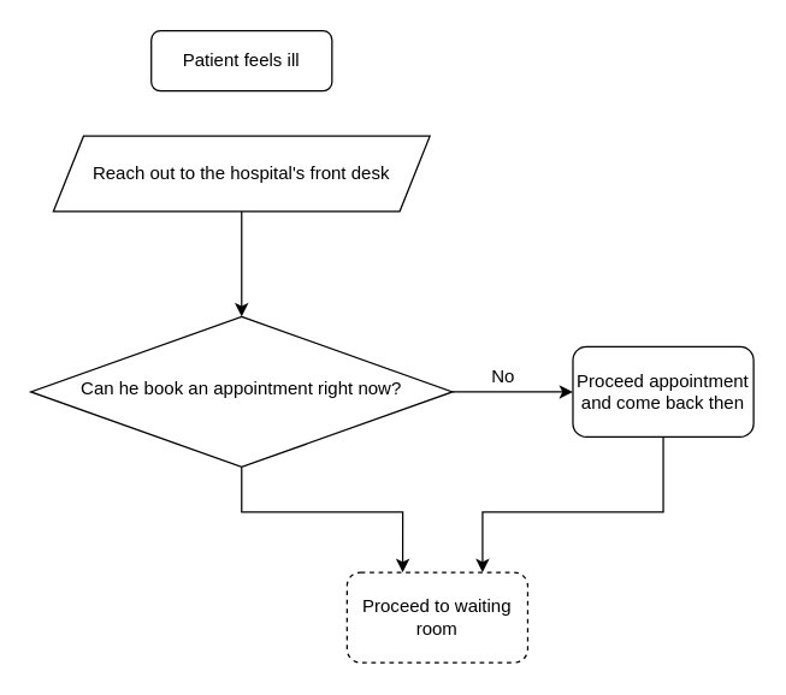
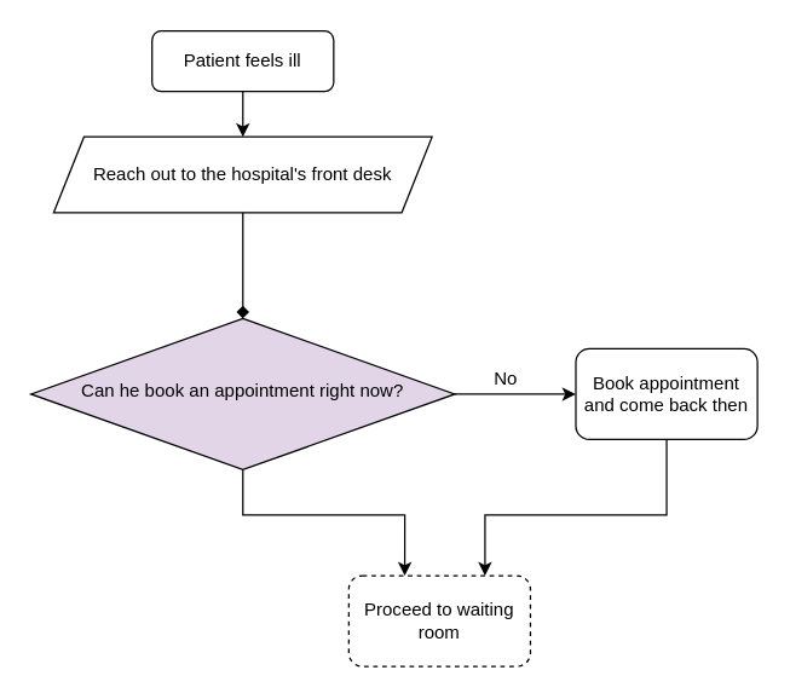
+ <mxCell id="2" style="edgeStyle=orthogonalEdgeStyle;rounded=0;orthogonalLoop=1;jettySize=auto;html=1;exitX=0.5;exitY=1;exitDx=0;exitDy=0;entryX=0.5;entryY=0;entryDx=0;entryDy=0;" edge="1" parent="1" source="3" target="8"><mxGeometry relative="1" as="geometry" /></mxCell>
- <mxCell id="7" style="edgeStyle=orthogonalEdgeStyle;rounded=0;orthogonalLoop=1;jettySize=auto;html=1;exitX=0.5;exitY=1;exitDx=0;exitDy=0;" edge="1" parent="1" source="8" target="6"><mxGeometry relative="1" as="geometry" /></mxCell>
+ <mxCell id="7" style="edgeStyle=orthogonalEdgeStyle;rounded=0;orthogonalLoop=1;jettySize=auto;html=1;exitX=0.5;exitY=1;exitDx=0;exitDy=0;endArrow=diamond;" edge="1" parent="1" source="8" target="6"><mxGeometry relative="1" as="geometry" /></mxCell>
- <mxCell id="6" value="Can he book an appointment right now?" style="rhombus;html=1;shadow=0;fontFamily=Helvetica;fontSize=12;align=center;strokeWidth=1;spacing=6;spacingTop=-4;whiteSpace=wrap;" parent="1" vertex="1"><mxGeometry x="20" y="210" width="280" height="100" as="geometry" /></mxCell>
+ <mxCell id="6" value="Can he book an appointment right now?" style="rhombus;html=1;shadow=0;fontFamily=Helvetica;fontSize=12;align=center;strokeWidth=1;spacing=6;spacingTop=-4;whiteSpace=wrap;fillColor=#e1d5e7;" parent="1" vertex="1"><mxGeometry x="20" y="210" width="280" height="100" as="geometry" /></mxCell>
- <mxCell id="10" value="Proceed appointment and come back then" style="rounded=1;whiteSpace=wrap;html=1;" vertex="1" parent="1"><mxGeometry x="380" y="230" width="120" height="60" as="geometry" /></mxCell>
+ <mxCell id="10" value="Book appointment and come back then" style="rounded=1;whiteSpace=wrap;html=1;" vertex="1" parent="1"><mxGeometry x="380" y="230" width="120" height="60" as="geometry" /></mxCell>
